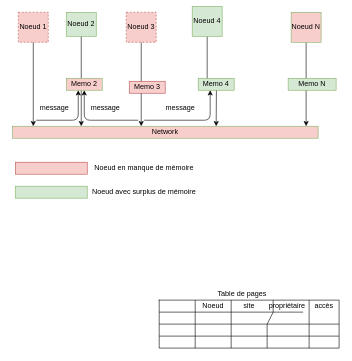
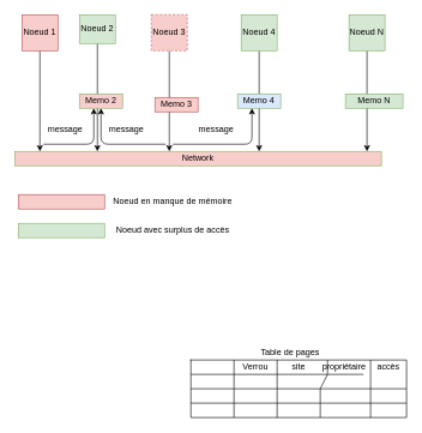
- <mxCell id="9" value="Noeud 4" style="whiteSpace=wrap;html=1;aspect=fixed;fillColor=#d5e8d4;strokeColor=#82b366;" parent="1" vertex="1"><mxGeometry x="320" y="10" width="50" height="50" as="geometry" /></mxCell>
+ <mxCell id="9" value="Noeud 4" style="whiteSpace=wrap;html=1;aspect=fixed;fillColor=#d5e8d4;strokeColor=#82b366;" parent="1" vertex="1"><mxGeometry x="335" y="20" width="50" height="50" as="geometry" /></mxCell>
- <mxCell id="3" value="Noeud 1" style="whiteSpace=wrap;html=1;aspect=fixed;fillColor=#f8cecc;strokeColor=#b85450;dashed=1;" parent="1" vertex="1"><mxGeometry x="30" y="20" width="50" height="50" as="geometry" /></mxCell>
+ <mxCell id="3" value="Noeud 1" style="whiteSpace=wrap;html=1;aspect=fixed;fillColor=#f8cecc;strokeColor=#b85450;" parent="1" vertex="1"><mxGeometry x="30" y="20" width="50" height="50" as="geometry" /></mxCell>
- <mxCell id="18" value="Noeud N" style="whiteSpace=wrap;html=1;aspect=fixed;fillColor=#f8cecc;strokeColor=#82b366;" parent="1" vertex="1"><mxGeometry x="485" y="20" width="50" height="50" as="geometry" /></mxCell>
+ <mxCell id="18" value="Noeud N" style="whiteSpace=wrap;html=1;aspect=fixed;fillColor=#d5e8d4;strokeColor=#82b366;" parent="1" vertex="1"><mxGeometry x="485" y="20" width="50" height="50" as="geometry" /></mxCell>
- <mxCell id="12" value="Memo 4" style="rounded=0;whiteSpace=wrap;html=1;fillColor=#d5e8d4;strokeColor=#82b366;" parent="1" vertex="1"><mxGeometry x="330" y="130" width="60" height="20" as="geometry" /></mxCell>
+ <mxCell id="12" value="Memo 4" style="rounded=0;whiteSpace=wrap;html=1;fillColor=#dae8fc;strokeColor=#82b366;" parent="1" vertex="1"><mxGeometry x="330" y="130" width="60" height="20" as="geometry" /></mxCell>
- <mxCell id="26" value="Noeud avec surplus de mémoire" style="text;html=1;strokeColor=none;fillColor=none;align=center;verticalAlign=middle;whiteSpace=wrap;rounded=0;" parent="1" vertex="1"><mxGeometry x="120" y="310" width="240" height="20" as="geometry" /></mxCell>
+ <mxCell id="26" value="Noeud avec surplus de accès" style="text;html=1;strokeColor=none;fillColor=none;align=center;verticalAlign=middle;whiteSpace=wrap;rounded=0;" parent="1" vertex="1"><mxGeometry x="120" y="310" width="240" height="20" as="geometry" /></mxCell>
- <mxCell id="29" value="Noeud" style="shape=partialRectangle;html=1;whiteSpace=wrap;connectable=0;overflow=hidden;fillColor=none;top=0;left=0;bottom=0;right=0;" parent="28" vertex="1"><mxGeometry x="60" width="60" height="20" as="geometry" /></mxCell>
+ <mxCell id="29" value="Verrou" style="shape=partialRectangle;html=1;whiteSpace=wrap;connectable=0;overflow=hidden;fillColor=none;top=0;left=0;bottom=0;right=0;" parent="28" vertex="1"><mxGeometry x="60" width="60" height="20" as="geometry" /></mxCell>
